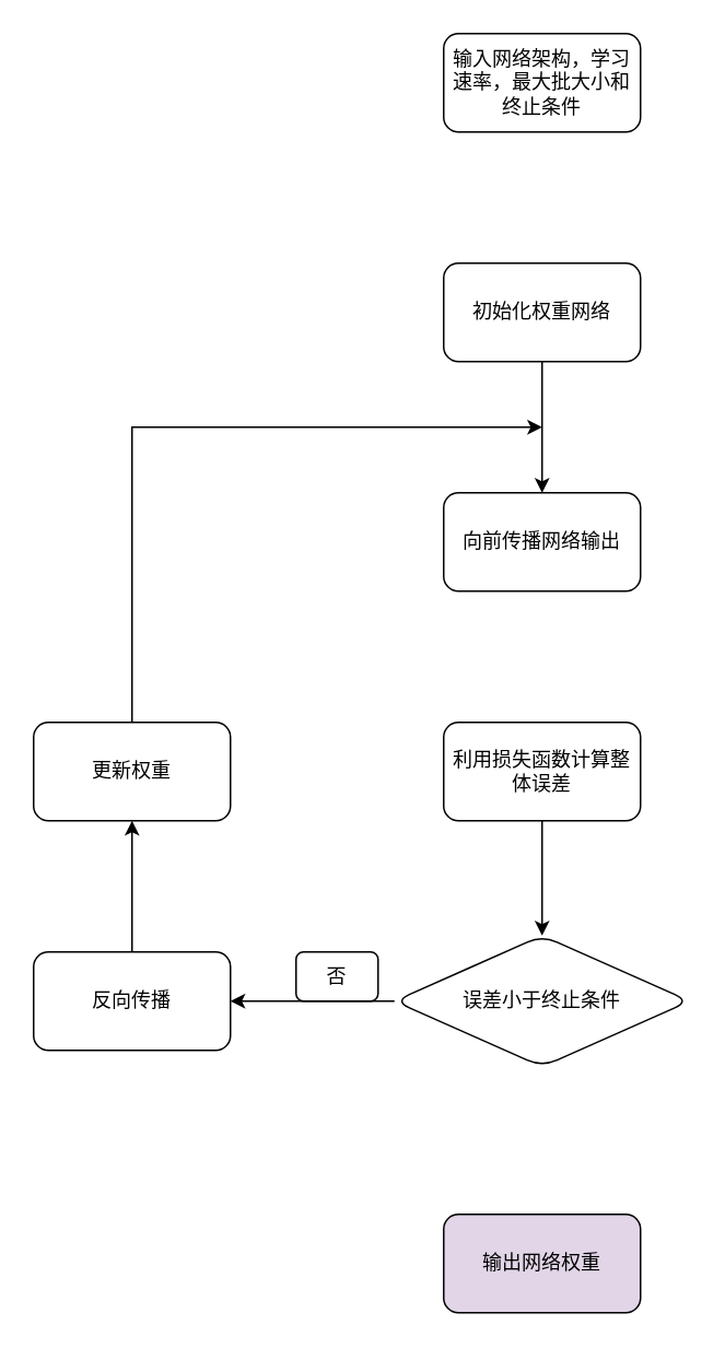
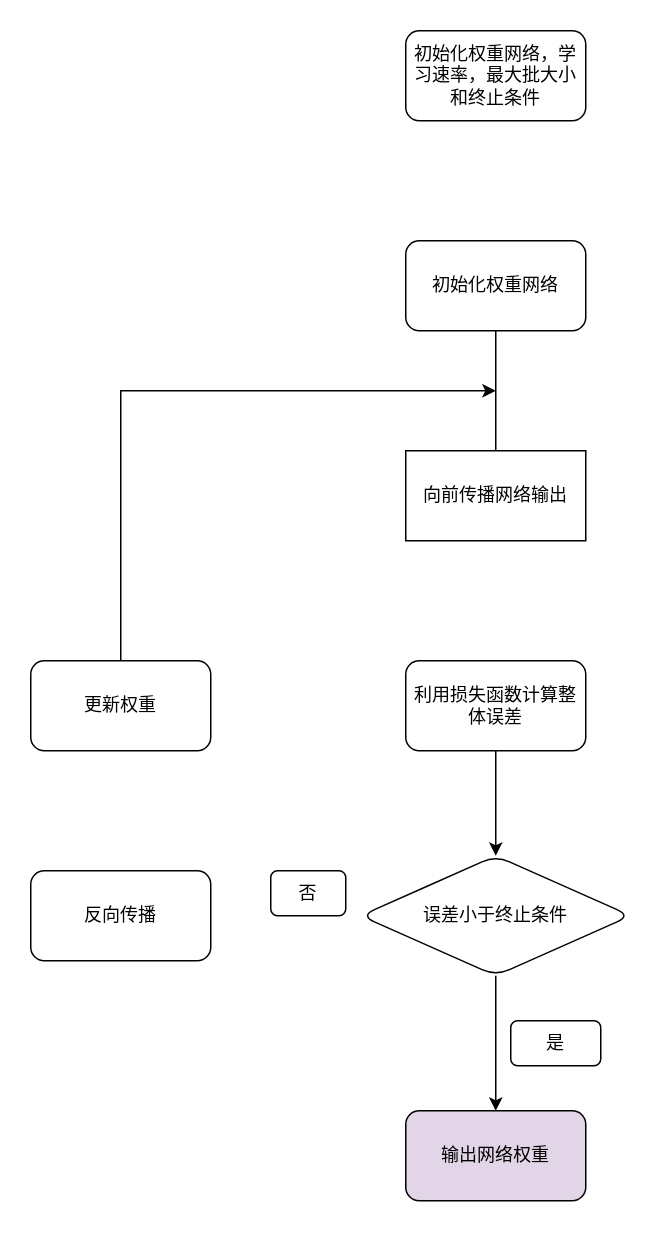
- <mxCell id="2" value="输入网络架构，学习速率，最大批大小和终止条件" style="rounded=1;whiteSpace=wrap;html=1;" vertex="1" parent="1"><mxGeometry x="270" y="20" width="120" height="60" as="geometry" /></mxCell>
+ <mxCell id="2" value="初始化权重网络，学习速率，最大批大小和终止条件" style="rounded=1;whiteSpace=wrap;html=1;" vertex="1" parent="1"><mxGeometry x="270" y="20" width="120" height="60" as="geometry" /></mxCell>
- <mxCell id="3" value="" style="edgeStyle=orthogonalEdgeStyle;rounded=0;orthogonalLoop=1;jettySize=auto;html=1;" edge="1" parent="1" source="4" target="5"><mxGeometry relative="1" as="geometry" /></mxCell>
+ <mxCell id="3" value="" style="edgeStyle=orthogonalEdgeStyle;rounded=0;orthogonalLoop=1;jettySize=auto;html=1;endArrow=none;" edge="1" parent="1" source="4" target="5"><mxGeometry relative="1" as="geometry" /></mxCell>
- <mxCell id="5" value="向前传播网络输出" style="whiteSpace=wrap;html=1;rounded=1;" vertex="1" parent="1"><mxGeometry x="270" y="300" width="120" height="60" as="geometry" /></mxCell>
+ <mxCell id="5" value="向前传播网络输出" style="whiteSpace=wrap;html=1;rounded=0;" vertex="1" parent="1"><mxGeometry x="270" y="300" width="120" height="60" as="geometry" /></mxCell>
- <mxCell id="11" value="" style="edgeStyle=orthogonalEdgeStyle;rounded=0;orthogonalLoop=1;jettySize=auto;html=1;" edge="1" parent="1" source="12" target="13"><mxGeometry relative="1" as="geometry" /></mxCell>
- <mxCell id="8" value="" style="edgeStyle=orthogonalEdgeStyle;rounded=0;orthogonalLoop=1;jettySize=auto;html=1;" edge="1" parent="1" source="10" target="12"><mxGeometry relative="1" as="geometry" /></mxCell>
+ <mxCell id="9" value="" style="edgeStyle=orthogonalEdgeStyle;rounded=0;orthogonalLoop=1;jettySize=auto;html=1;" edge="1" parent="1" source="10" target="15"><mxGeometry relative="1" as="geometry" /></mxCell>
+ <mxCell id="17" value="是" style="rounded=1;whiteSpace=wrap;html=1;" vertex="1" parent="1"><mxGeometry x="340" y="680" width="60" height="30" as="geometry" /></mxCell>
